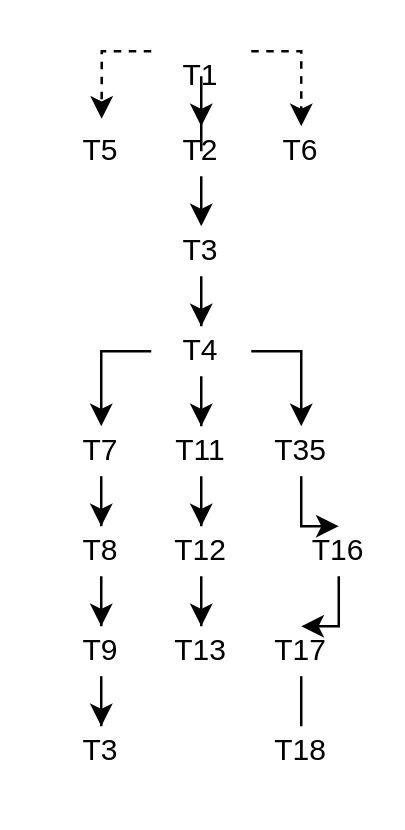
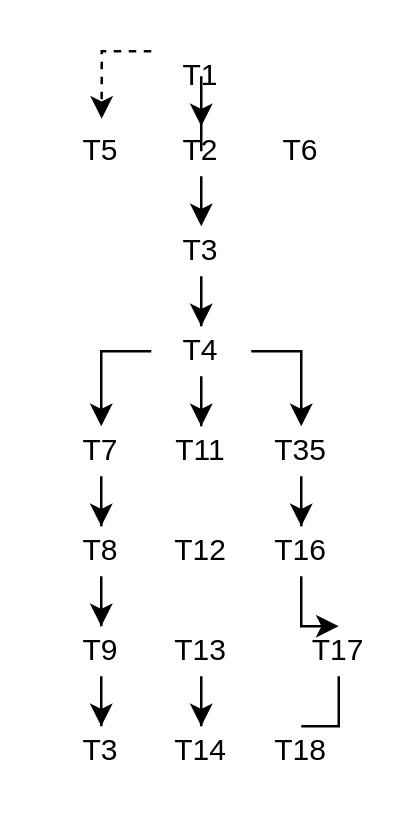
- <mxCell id="3" style="edgeStyle=orthogonalEdgeStyle;rounded=0;orthogonalLoop=1;jettySize=auto;html=1;entryX=0.5;entryY=0;entryDx=0;entryDy=0;dashed=1;" edge="1" parent="1" source="5" target="15"><mxGeometry relative="1" as="geometry"><Array as="points"><mxPoint x="120" y="20" /></Array></mxGeometry></mxCell>
- <mxCell id="24" style="edgeStyle=orthogonalEdgeStyle;rounded=0;orthogonalLoop=1;jettySize=auto;html=1;entryX=0.5;entryY=0;entryDx=0;entryDy=0;" parent="1" source="25" target="23" edge="1"><mxGeometry relative="1" as="geometry" /></mxCell>
- <mxCell id="33" value="T16" style="text;html=1;strokeColor=none;fillColor=none;align=center;verticalAlign=middle;whiteSpace=wrap;rounded=0;" parent="1" vertex="1"><mxGeometry x="115" y="210" width="40" height="20" as="geometry" /></mxCell>
+ <mxCell id="33" value="T16" style="text;html=1;strokeColor=none;fillColor=none;align=center;verticalAlign=middle;whiteSpace=wrap;rounded=0;" parent="1" vertex="1"><mxGeometry x="100" y="210" width="40" height="20" as="geometry" /></mxCell>
- <mxCell id="22" style="edgeStyle=orthogonalEdgeStyle;rounded=0;orthogonalLoop=1;jettySize=auto;html=1;entryX=0.5;entryY=0;entryDx=0;entryDy=0;" parent="1" source="23" target="27" edge="1"><mxGeometry relative="1" as="geometry" /></mxCell>
- <mxCell id="35" value="T17" style="text;html=1;strokeColor=none;fillColor=none;align=center;verticalAlign=middle;whiteSpace=wrap;rounded=0;" parent="1" vertex="1"><mxGeometry x="100" y="250" width="40" height="20" as="geometry" /></mxCell>
+ <mxCell id="35" value="T17" style="text;html=1;strokeColor=none;fillColor=none;align=center;verticalAlign=middle;whiteSpace=wrap;rounded=0;" parent="1" vertex="1"><mxGeometry x="115" y="250" width="40" height="20" as="geometry" /></mxCell>
+ <mxCell id="26" style="edgeStyle=orthogonalEdgeStyle;rounded=0;orthogonalLoop=1;jettySize=auto;html=1;entryX=0.5;entryY=0;entryDx=0;entryDy=0;" parent="1" source="27" target="31" edge="1"><mxGeometry relative="1" as="geometry" /></mxCell>
+ <mxCell id="31" value="T14" style="text;html=1;strokeColor=none;fillColor=none;align=center;verticalAlign=middle;whiteSpace=wrap;rounded=0;" parent="1" vertex="1"><mxGeometry x="60" y="290" width="40" height="20" as="geometry" /></mxCell>
